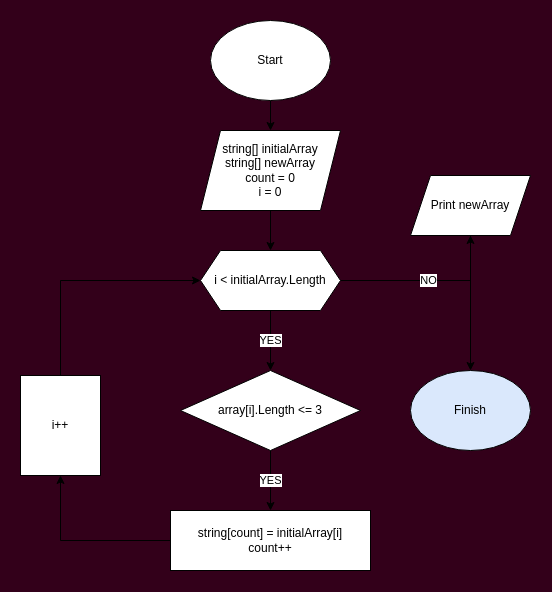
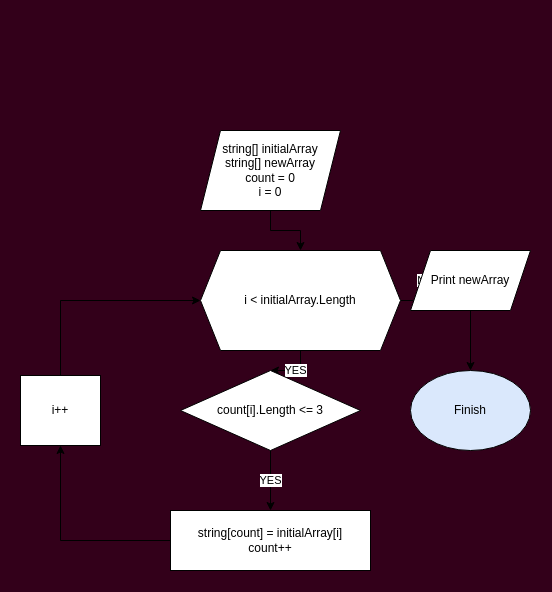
- <mxCell id="3" value="Start" style="ellipse;whiteSpace=wrap;html=1;" parent="1" vertex="1"><mxGeometry x="210" y="20" width="120" height="80" as="geometry" /></mxCell>
- <mxCell id="2" value="" style="edgeStyle=orthogonalEdgeStyle;rounded=0;orthogonalLoop=1;jettySize=auto;html=1;" parent="1" source="3" target="5" edge="1"><mxGeometry relative="1" as="geometry" /></mxCell>
- <mxCell id="16" value="Print newArray" style="shape=parallelogram;perimeter=parallelogramPerimeter;whiteSpace=wrap;html=1;fixedSize=1;" parent="1" vertex="1"><mxGeometry x="410" y="175" width="120" height="60" as="geometry" /></mxCell>
+ <mxCell id="16" value="Print newArray" style="shape=parallelogram;perimeter=parallelogramPerimeter;whiteSpace=wrap;html=1;fixedSize=1;" parent="1" vertex="1"><mxGeometry x="410" y="250" width="120" height="60" as="geometry" /></mxCell>
- <mxCell id="8" value="i &amp;lt; initialArray.Length" style="shape=hexagon;perimeter=hexagonPerimeter2;whiteSpace=wrap;html=1;fixedSize=1;" parent="1" vertex="1"><mxGeometry x="200" y="250" width="140" height="60" as="geometry" /></mxCell>
+ <mxCell id="8" value="i &amp;lt; initialArray.Length" style="shape=hexagon;perimeter=hexagonPerimeter2;whiteSpace=wrap;html=1;fixedSize=1;" parent="1" vertex="1"><mxGeometry x="200" y="250" width="200" height="100" as="geometry" /></mxCell>
- <mxCell id="10" value="array[i].Length &amp;lt;= 3" style="rhombus;whiteSpace=wrap;html=1;" parent="1" vertex="1"><mxGeometry x="180" y="370" width="180" height="80" as="geometry" /></mxCell>
+ <mxCell id="10" value="count[i].Length &amp;lt;= 3" style="rhombus;whiteSpace=wrap;html=1;" parent="1" vertex="1"><mxGeometry x="180" y="370" width="180" height="80" as="geometry" /></mxCell>
- <mxCell id="14" value="i++" style="rounded=0;whiteSpace=wrap;html=1;" parent="1" vertex="1"><mxGeometry x="20" y="375" width="80" height="100" as="geometry" /></mxCell>
+ <mxCell id="14" value="i++" style="rounded=0;whiteSpace=wrap;html=1;" parent="1" vertex="1"><mxGeometry x="20" y="375" width="80" height="70" as="geometry" /></mxCell>
